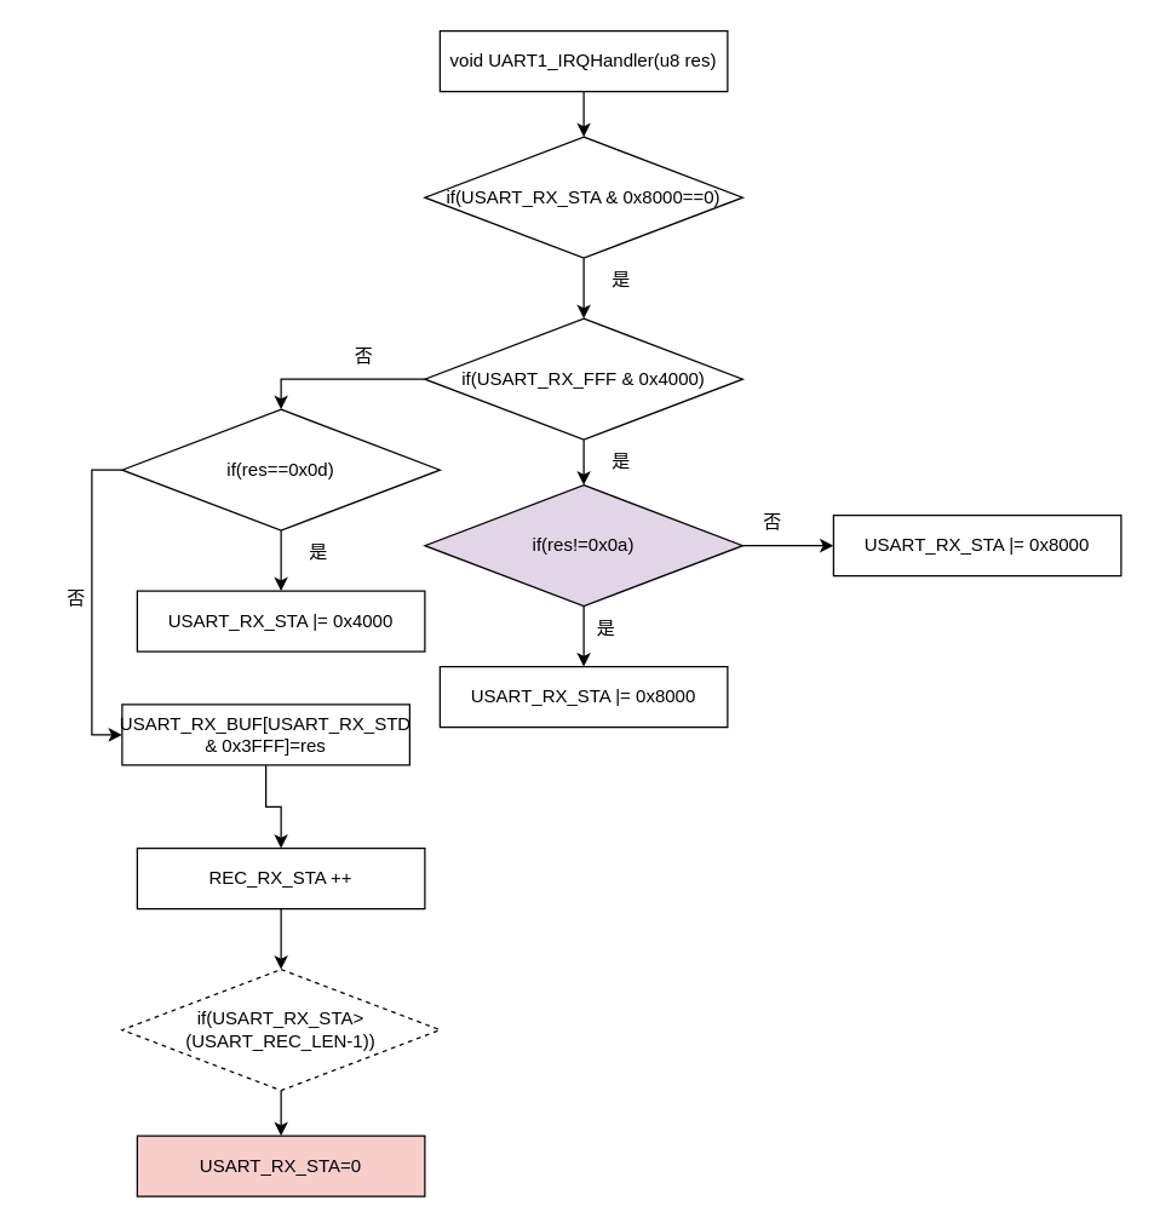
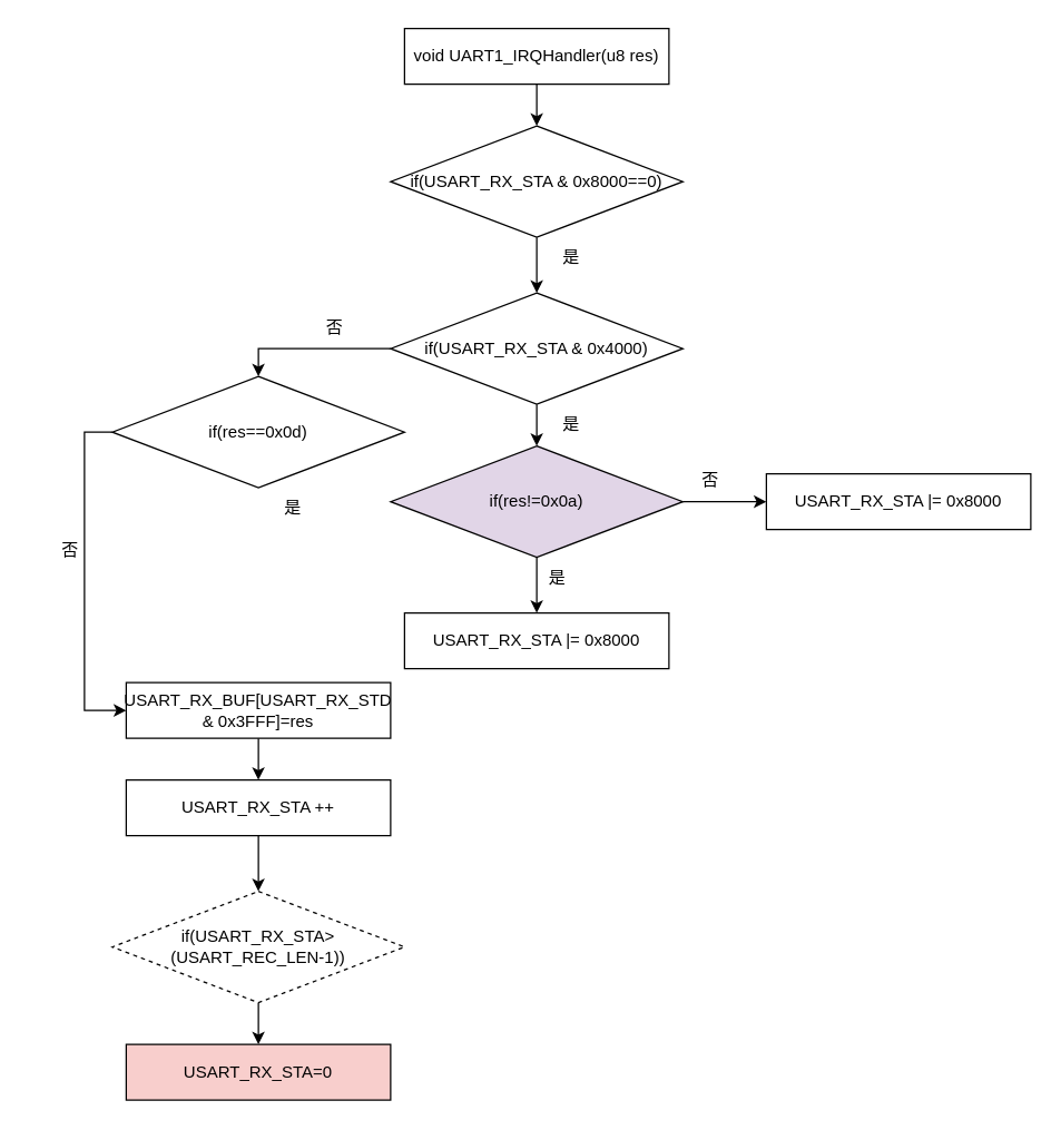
- <mxCell id="8" value="if(USART_RX_FFF &amp;amp; 0x4000)" style="rhombus;whiteSpace=wrap;html=1;" vertex="1" parent="1"><mxGeometry x="280" y="210" width="210" height="80" as="geometry" /></mxCell>
+ <mxCell id="8" value="if(USART_RX_STA &amp;amp; 0x4000)" style="rhombus;whiteSpace=wrap;html=1;" vertex="1" parent="1"><mxGeometry x="280" y="210" width="210" height="80" as="geometry" /></mxCell>
- <mxCell id="12" style="edgeStyle=orthogonalEdgeStyle;rounded=0;orthogonalLoop=1;jettySize=auto;html=1;exitX=0.5;exitY=1;exitDx=0;exitDy=0;entryX=0.5;entryY=0;entryDx=0;entryDy=0;" edge="1" parent="1" source="14" target="15"><mxGeometry relative="1" as="geometry" /></mxCell>
- <mxCell id="15" value="USART_RX_STA |= 0x4000" style="rounded=0;whiteSpace=wrap;html=1;" vertex="1" parent="1"><mxGeometry x="90" y="390" width="190" height="40" as="geometry" /></mxCell>
- <mxCell id="18" value="USART_RX_BUF[USART_RX_STD &amp;amp; 0x3FFF]=res" style="rounded=0;whiteSpace=wrap;html=1;" vertex="1" parent="1"><mxGeometry x="80" y="465" width="190" height="40" as="geometry" /></mxCell>
+ <mxCell id="18" value="USART_RX_BUF[USART_RX_STD &amp;amp; 0x3FFF]=res" style="rounded=0;whiteSpace=wrap;html=1;" vertex="1" parent="1"><mxGeometry x="90" y="490" width="190" height="40" as="geometry" /></mxCell>
- <mxCell id="20" value="REC_RX_STA ++" style="rounded=0;whiteSpace=wrap;html=1;" vertex="1" parent="1"><mxGeometry x="90" y="560" width="190" height="40" as="geometry" /></mxCell>
+ <mxCell id="20" value="USART_RX_STA ++" style="rounded=0;whiteSpace=wrap;html=1;" vertex="1" parent="1"><mxGeometry x="90" y="560" width="190" height="40" as="geometry" /></mxCell>
